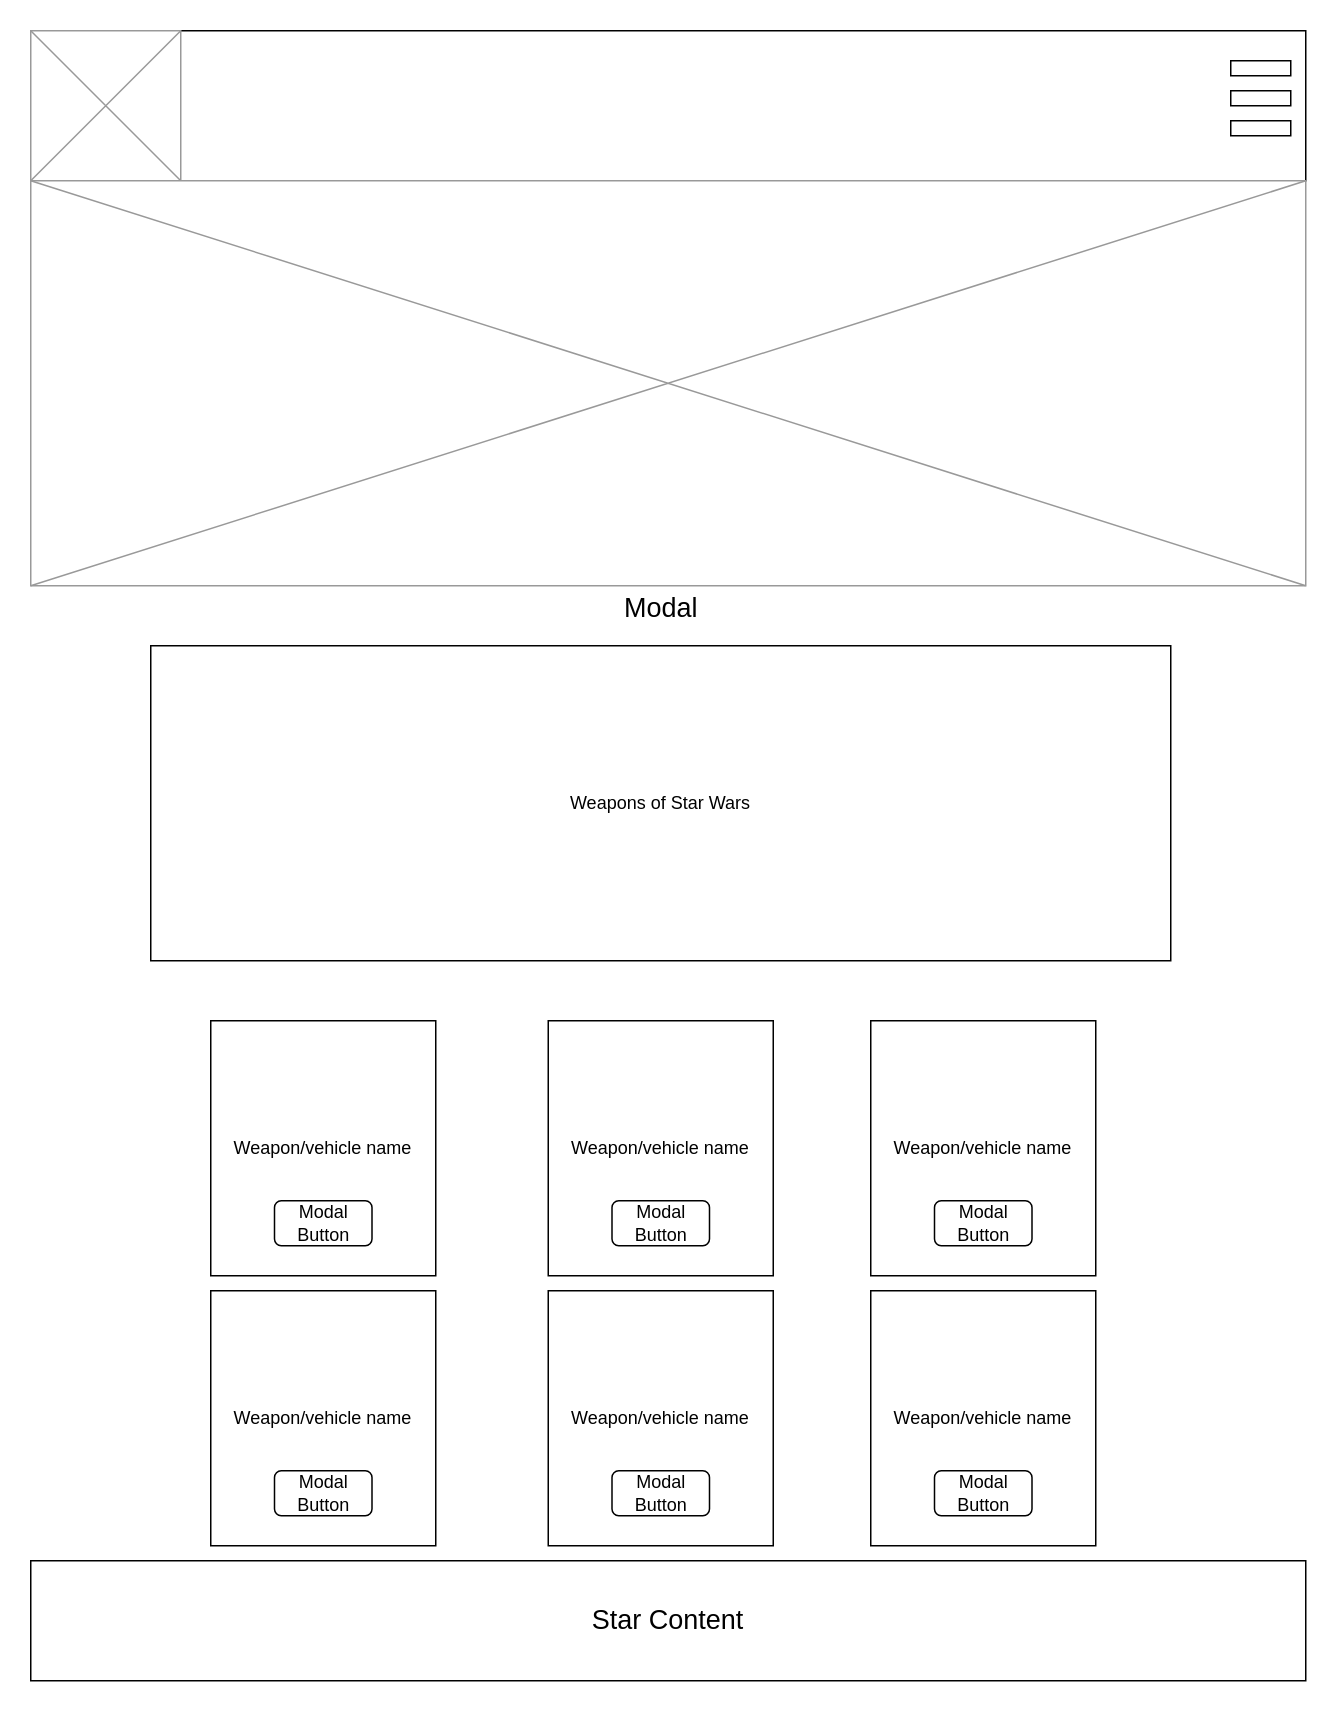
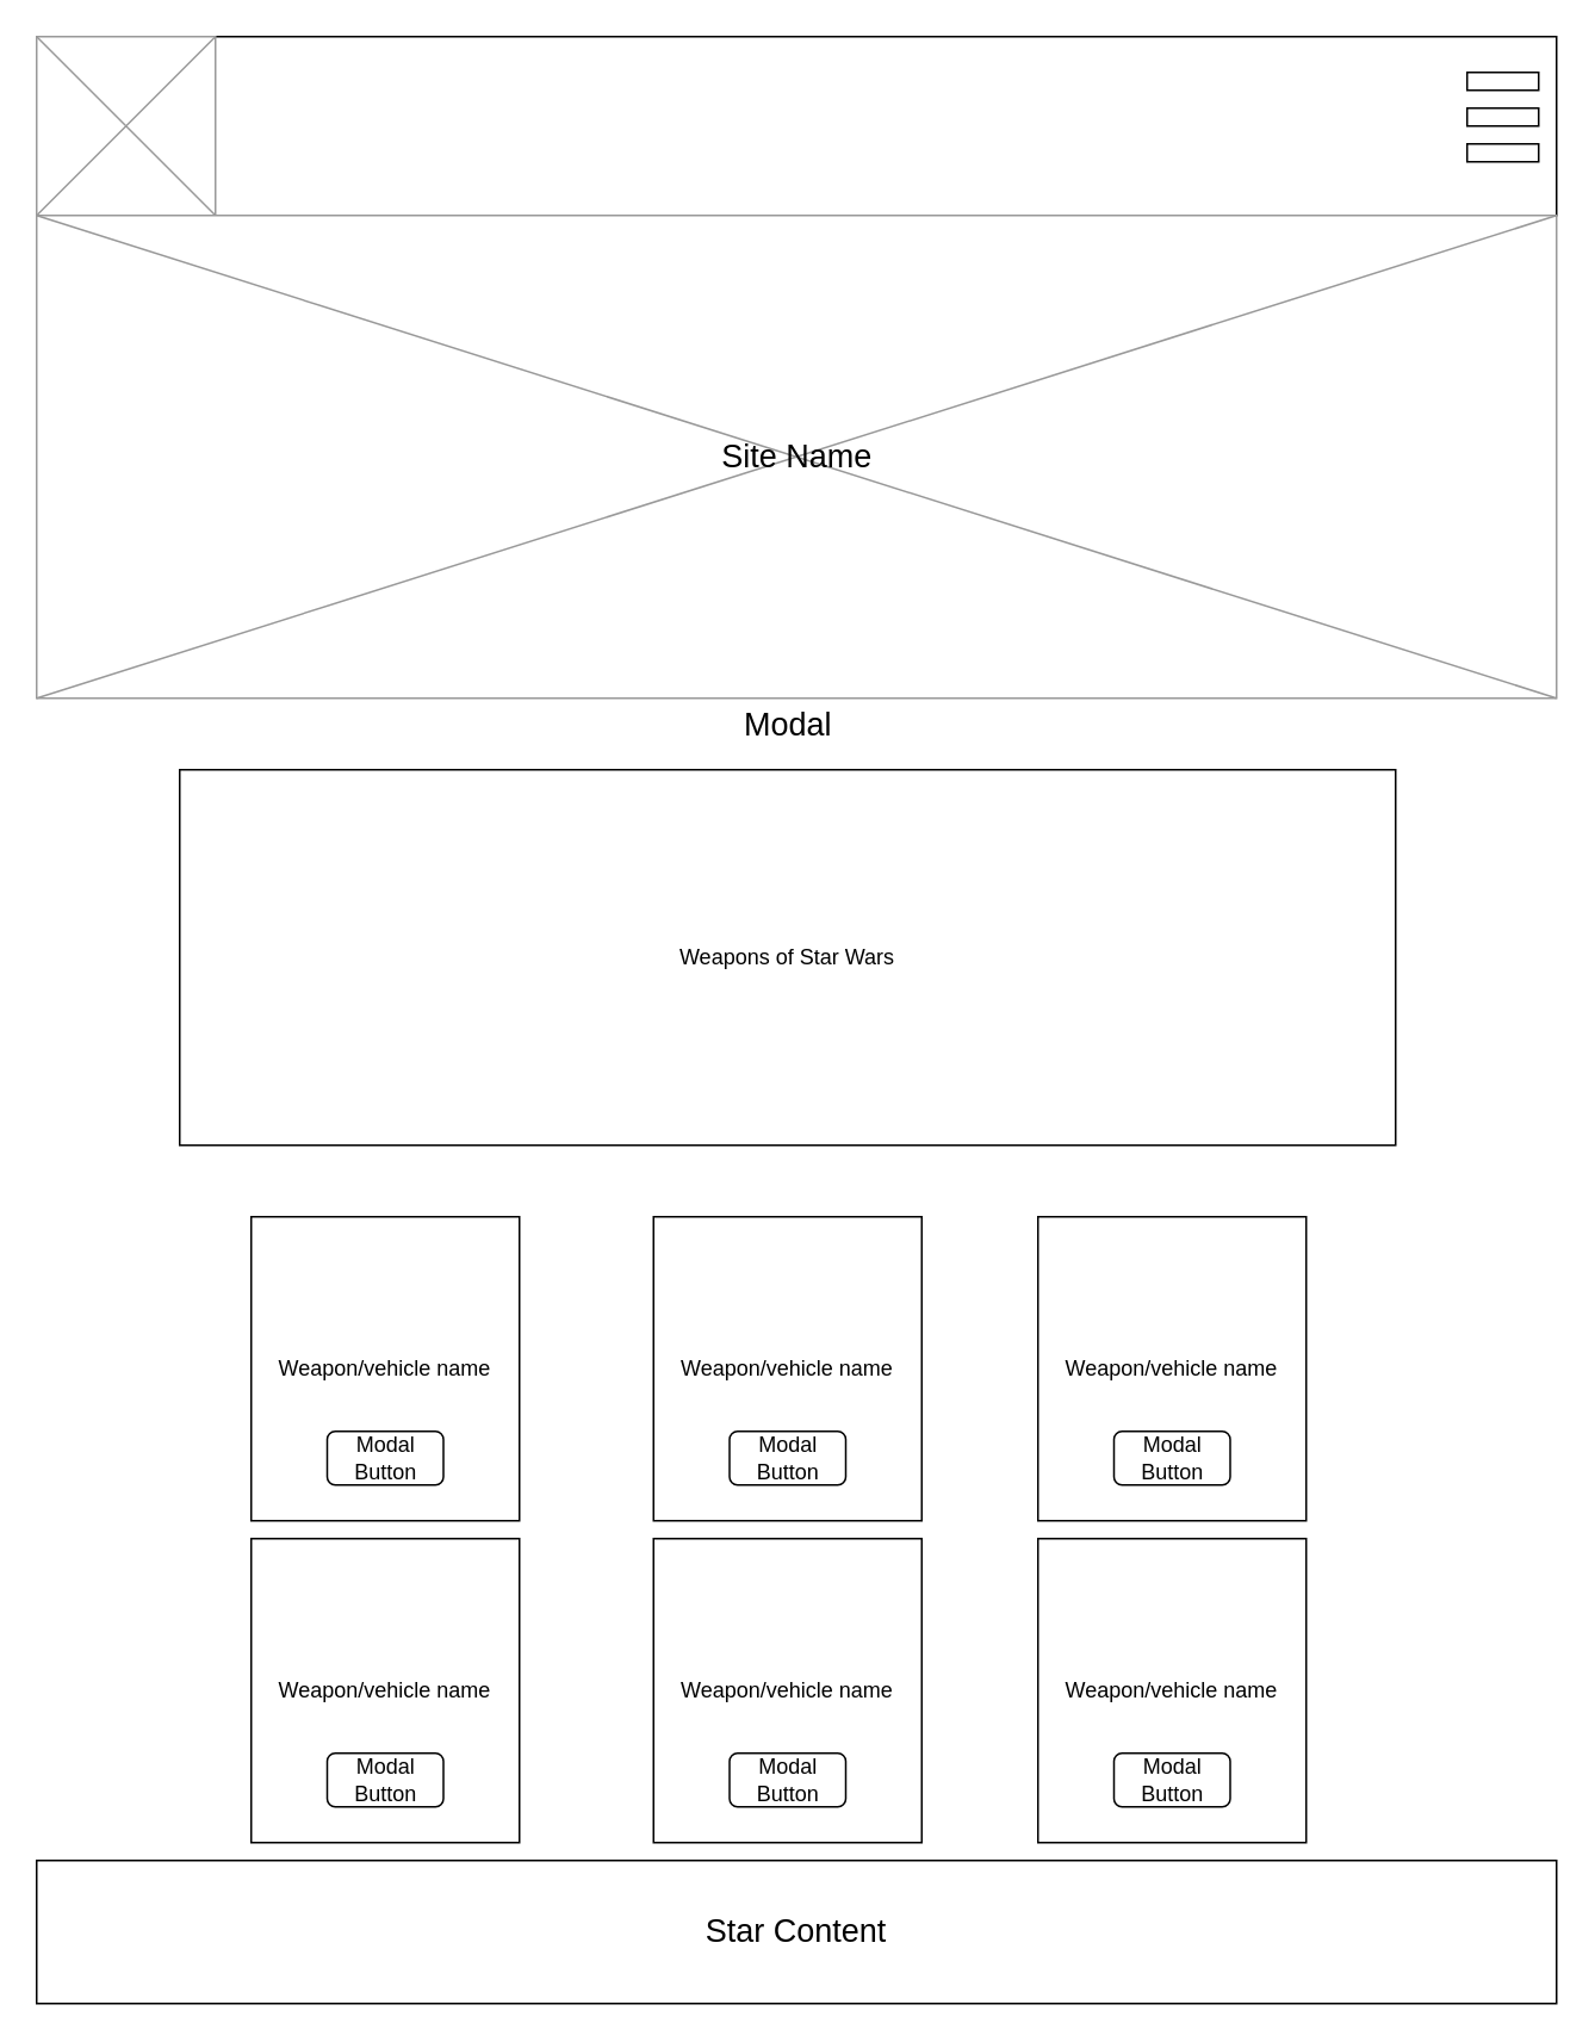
+ <mxCell id="8" value="&lt;font style=&quot;font-size: 18px;&quot;&gt;Site Name&lt;/font&gt;" style="text;html=1;align=center;verticalAlign=middle;resizable=0;points=[];autosize=1;strokeColor=none;fillColor=none;strokeWidth=1;" vertex="1" parent="1"><mxGeometry x="390" y="235" width="110" height="40" as="geometry" /></mxCell>
